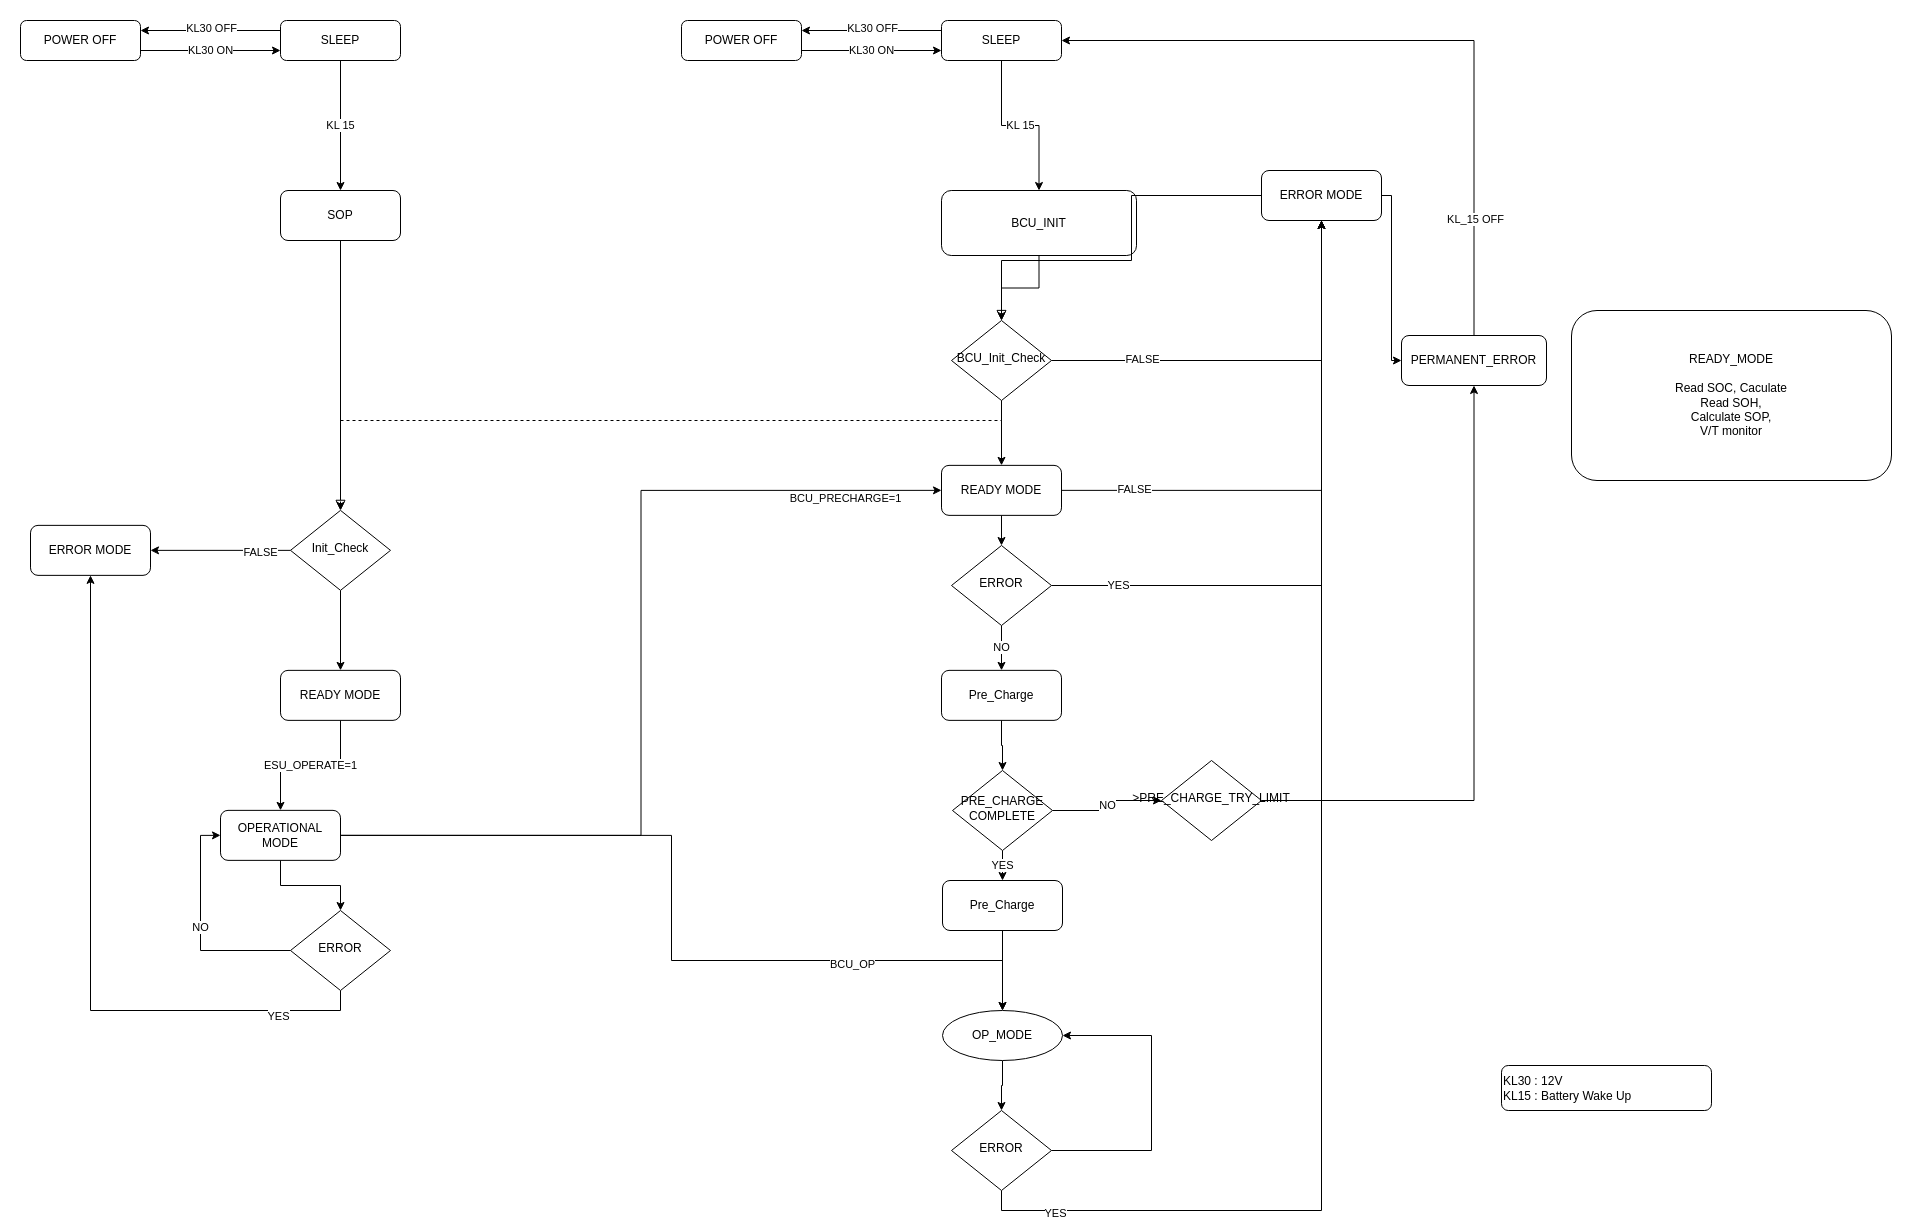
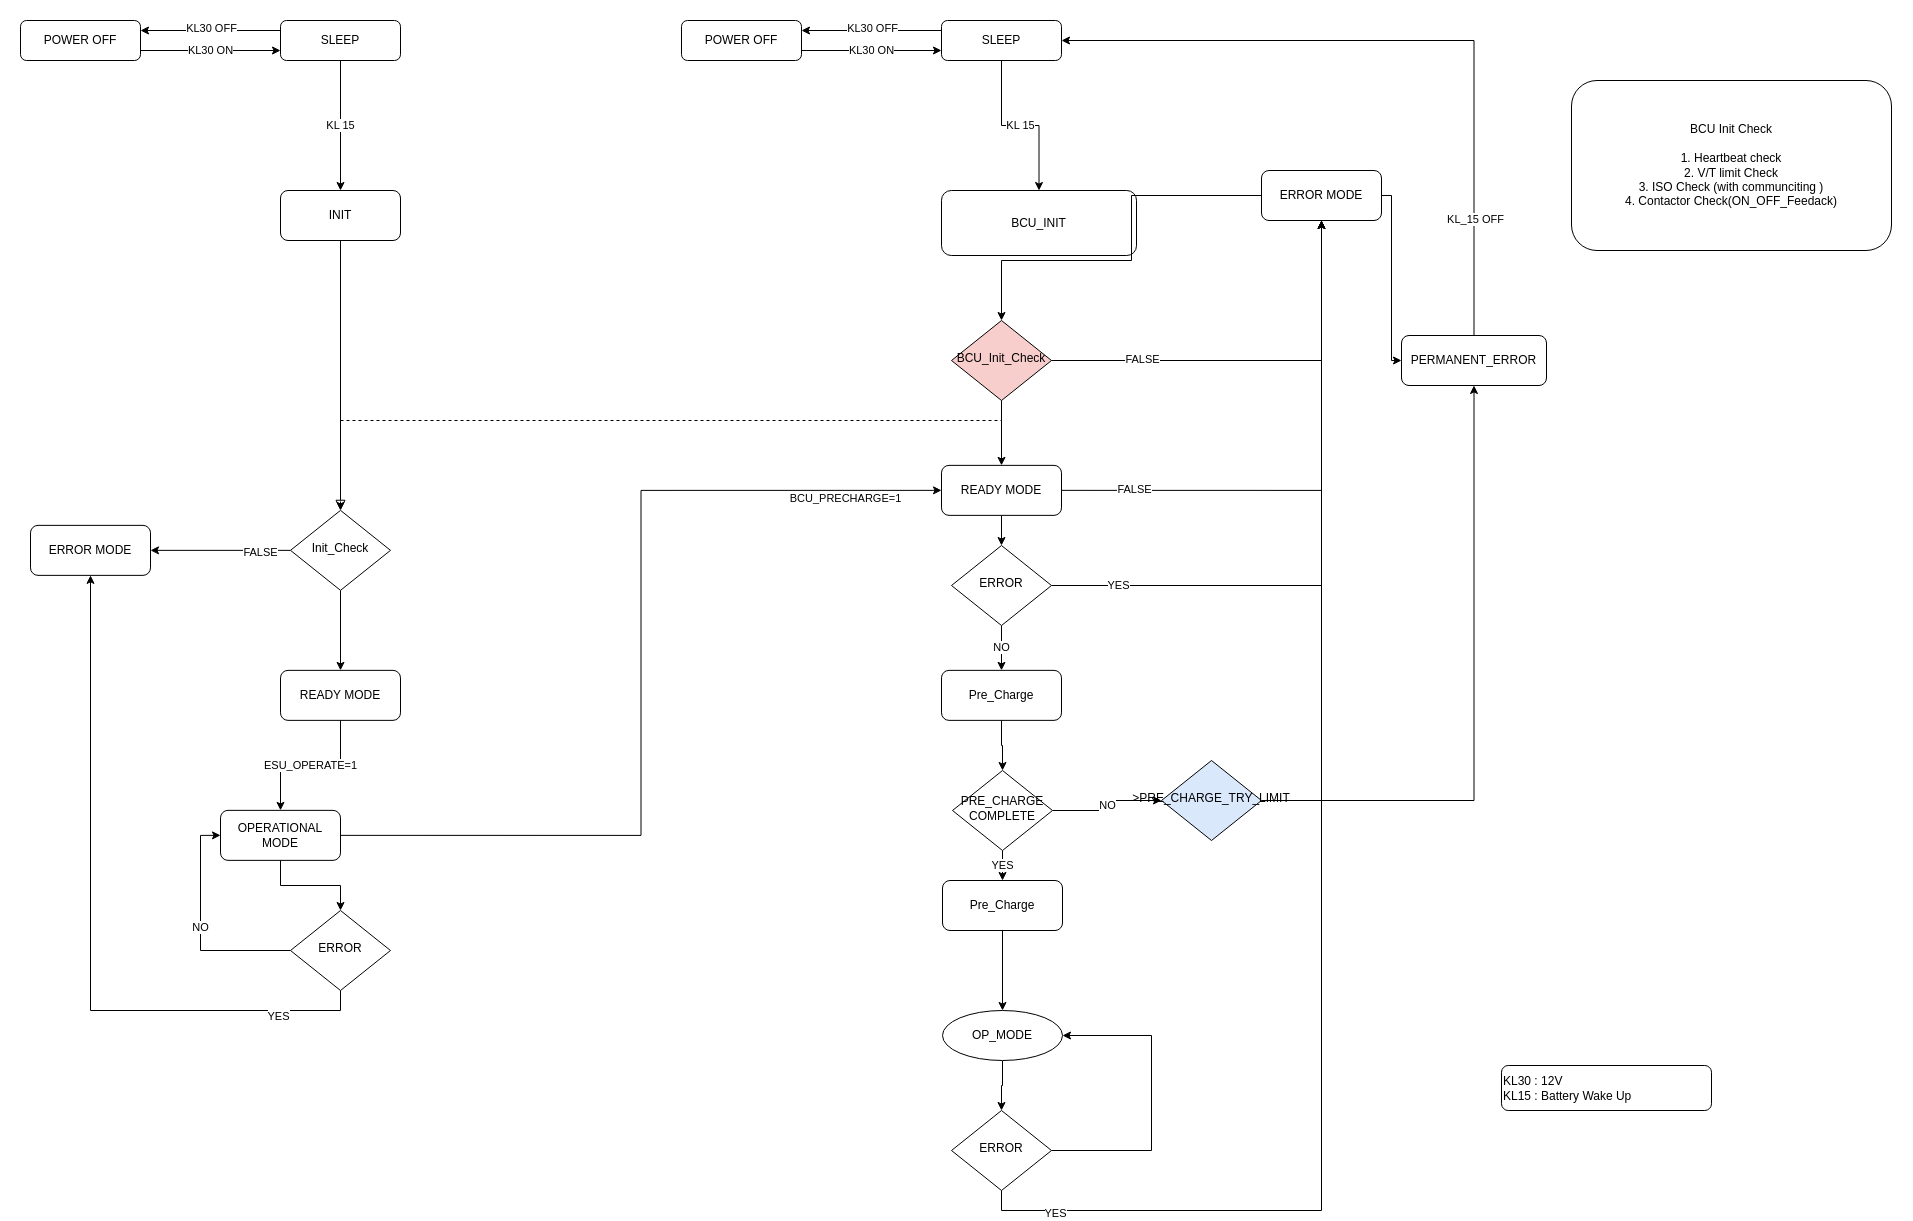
+ <mxCell id="38" value="BCU Init Check&lt;br&gt;&lt;br&gt;1. Heartbeat check&lt;br&gt;2. V/T limit Check&lt;br&gt;3. ISO Check (with communciting )&lt;br&gt;4. Contactor Check(ON_OFF_Feedack)&lt;br&gt;" style="rounded=1;whiteSpace=wrap;html=1;fontSize=12;glass=0;strokeWidth=1;shadow=0;" vertex="1" parent="1"><mxGeometry x="1571" y="80" width="320" height="170" as="geometry" /></mxCell>
- <mxCell id="13" value="SOP" style="rounded=1;whiteSpace=wrap;html=1;fontSize=12;glass=0;strokeWidth=1;shadow=0;" vertex="1" parent="1"><mxGeometry x="280" y="190" width="120" height="50" as="geometry" /></mxCell>
+ <mxCell id="13" value="INIT" style="rounded=1;whiteSpace=wrap;html=1;fontSize=12;glass=0;strokeWidth=1;shadow=0;" vertex="1" parent="1"><mxGeometry x="280" y="190" width="120" height="50" as="geometry" /></mxCell>
- <mxCell id="19" value="" style="rounded=0;html=1;jettySize=auto;orthogonalLoop=1;fontSize=11;endArrow=block;endFill=0;endSize=8;strokeWidth=1;shadow=0;labelBackgroundColor=none;edgeStyle=orthogonalEdgeStyle;exitX=0.5;exitY=1;exitDx=0;exitDy=0;entryX=0.5;entryY=0;entryDx=0;entryDy=0;" edge="1" parent="1" source="30" target="24"><mxGeometry x="0.333" y="20" relative="1" as="geometry"><mxPoint as="offset" /></mxGeometry></mxCell>
- <mxCell id="24" value="BCU_Init_Check" style="rhombus;whiteSpace=wrap;html=1;shadow=0;fontFamily=Helvetica;fontSize=12;align=center;strokeWidth=1;spacing=6;spacingTop=-4;" vertex="1" parent="1"><mxGeometry x="951" y="320" width="100" height="80" as="geometry" /></mxCell>
+ <mxCell id="24" value="BCU_Init_Check" style="rhombus;whiteSpace=wrap;html=1;shadow=0;fontFamily=Helvetica;fontSize=12;align=center;strokeWidth=1;spacing=6;spacingTop=-4;fillColor=#f8cecc;" vertex="1" parent="1"><mxGeometry x="951" y="320" width="100" height="80" as="geometry" /></mxCell>
- <mxCell id="39" value="READY_MODE&lt;br&gt;&lt;br&gt;Read SOC, Caculate&lt;br&gt;Read SOH,&lt;br&gt;Calculate SOP,&lt;br&gt;V/T monitor" style="rounded=1;whiteSpace=wrap;html=1;fontSize=12;glass=0;strokeWidth=1;shadow=0;" vertex="1" parent="1"><mxGeometry x="1571" y="310" width="320" height="170" as="geometry" /></mxCell>
- <mxCell id="52" value="&amp;gt;PRE_CHARGE_TRY_LIMIT" style="rhombus;whiteSpace=wrap;html=1;shadow=0;fontFamily=Helvetica;fontSize=12;align=center;strokeWidth=1;spacing=6;spacingTop=-4;" vertex="1" parent="1"><mxGeometry x="1161" y="760" width="100" height="80" as="geometry" /></mxCell>
+ <mxCell id="52" value="&amp;gt;PRE_CHARGE_TRY_LIMIT" style="rhombus;whiteSpace=wrap;html=1;shadow=0;fontFamily=Helvetica;fontSize=12;align=center;strokeWidth=1;spacing=6;spacingTop=-4;fillColor=#dae8fc;" vertex="1" parent="1"><mxGeometry x="1161" y="760" width="100" height="80" as="geometry" /></mxCell>
- <mxCell id="44" style="edgeStyle=orthogonalEdgeStyle;rounded=0;orthogonalLoop=1;jettySize=auto;html=1;exitX=1;exitY=0.5;exitDx=0;exitDy=0;entryX=0.5;entryY=0;entryDx=0;entryDy=0;" edge="1" parent="1" source="47" target="63"><mxGeometry relative="1" as="geometry"><Array as="points"><mxPoint x="671" y="835" /><mxPoint x="671" y="960" /><mxPoint x="1002" y="960" /></Array></mxGeometry></mxCell>
- <mxCell id="45" value="BCU_OP" style="edgeLabel;html=1;align=center;verticalAlign=middle;resizable=0;points=[];" vertex="1" connectable="0" parent="44"><mxGeometry x="0.52" y="-3" relative="1" as="geometry"><mxPoint x="1" as="offset" /></mxGeometry></mxCell>
